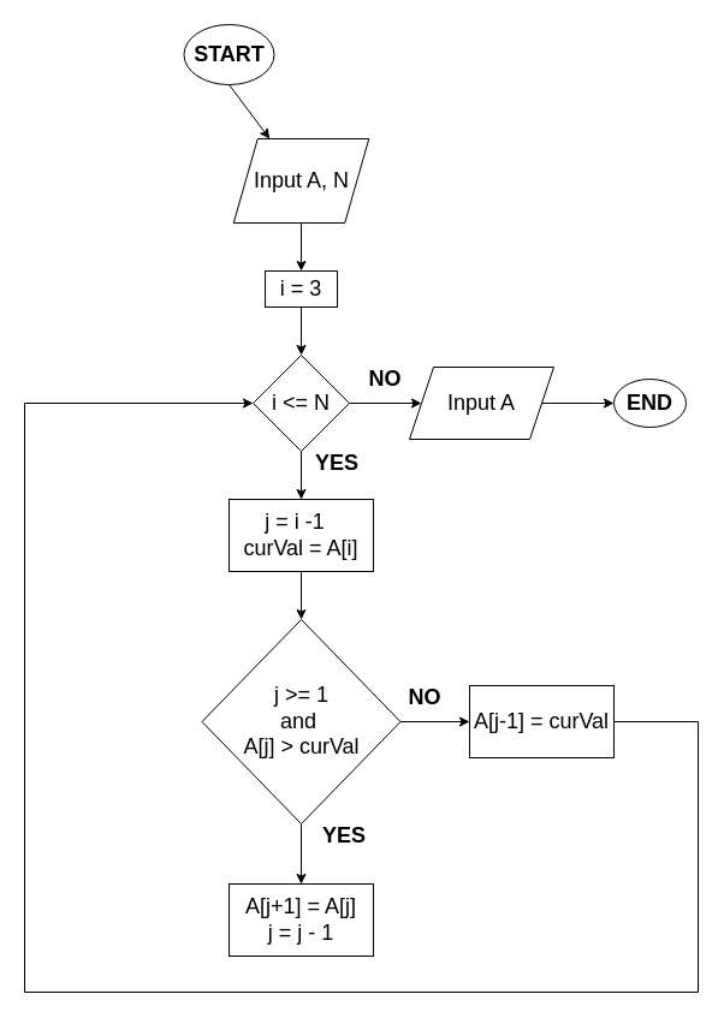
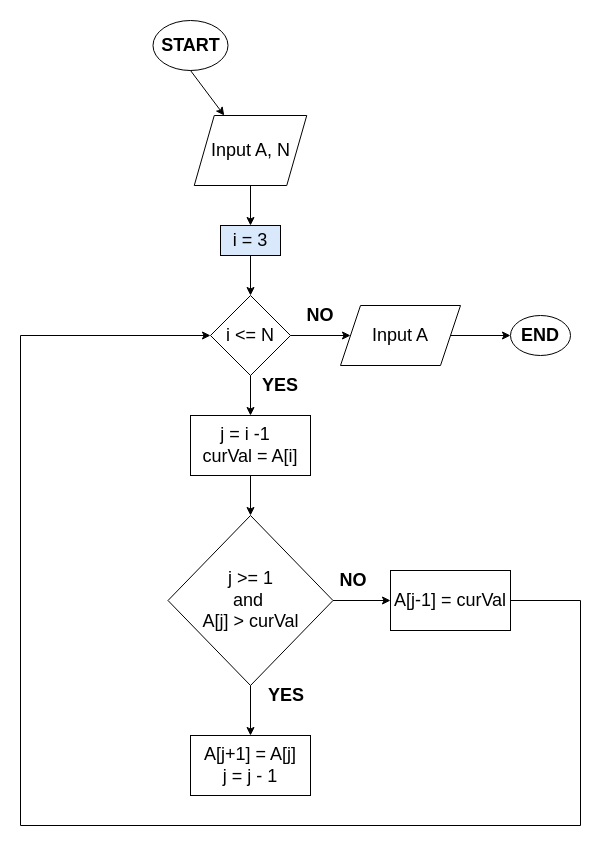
- <mxCell id="7" value="&lt;font style=&quot;font-size: 18px&quot;&gt;i = 3&lt;/font&gt;" style="rounded=0;whiteSpace=wrap;html=1;" vertex="1" parent="1"><mxGeometry x="220" y="225" width="60" height="30" as="geometry" /></mxCell>
+ <mxCell id="7" value="&lt;font style=&quot;font-size: 18px&quot;&gt;i = 3&lt;/font&gt;" style="rounded=0;whiteSpace=wrap;html=1;fillColor=#dae8fc;" vertex="1" parent="1"><mxGeometry x="220" y="225" width="60" height="30" as="geometry" /></mxCell>
